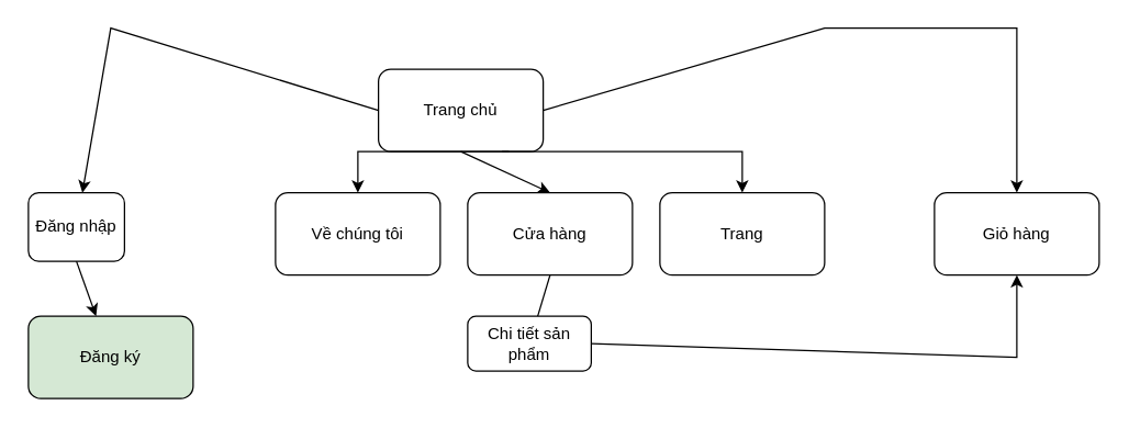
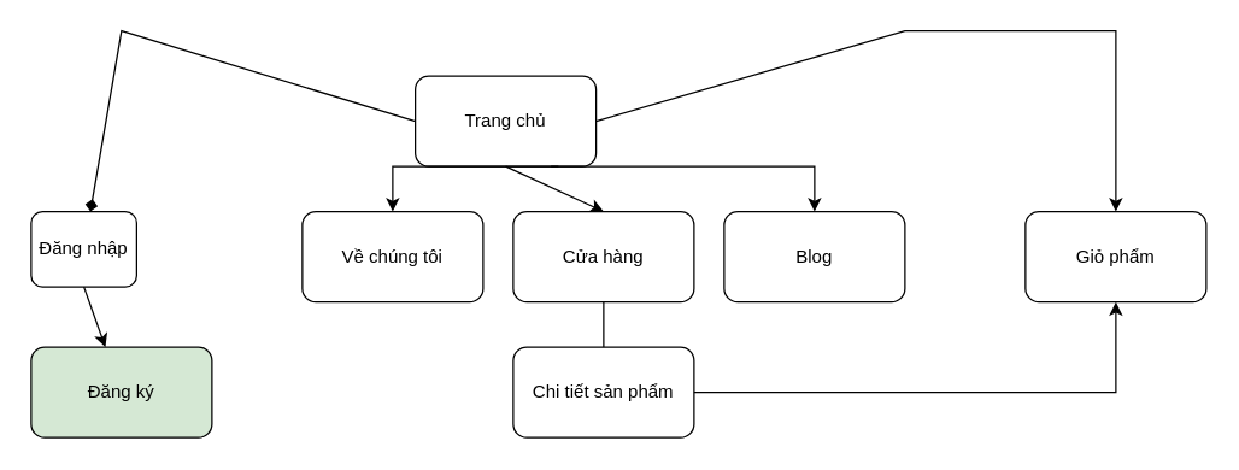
- <mxCell id="3" value="" style="endArrow=classic;html=1;rounded=0;exitX=0;exitY=0.5;exitDx=0;exitDy=0;" edge="1" parent="1" source="2" target="4"><mxGeometry width="50" height="50" relative="1" as="geometry"><mxPoint x="360" y="190" as="sourcePoint" /><mxPoint x="40" y="170" as="targetPoint" /><Array as="points"><mxPoint x="80" y="20" /></Array></mxGeometry></mxCell>
+ <mxCell id="3" value="" style="endArrow=diamond;html=1;rounded=0;exitX=0;exitY=0.5;exitDx=0;exitDy=0;" edge="1" parent="1" source="2" target="4"><mxGeometry width="50" height="50" relative="1" as="geometry"><mxPoint x="360" y="190" as="sourcePoint" /><mxPoint x="40" y="170" as="targetPoint" /><Array as="points"><mxPoint x="80" y="20" /></Array></mxGeometry></mxCell>
- <mxCell id="10" value="Trang" style="rounded=1;whiteSpace=wrap;html=1;" vertex="1" parent="1"><mxGeometry x="480" y="140" width="120" height="60" as="geometry" /></mxCell>
+ <mxCell id="10" value="Blog" style="rounded=1;whiteSpace=wrap;html=1;" vertex="1" parent="1"><mxGeometry x="480" y="140" width="120" height="60" as="geometry" /></mxCell>
- <mxCell id="14" value="Giỏ hàng" style="rounded=1;whiteSpace=wrap;html=1;" vertex="1" parent="1"><mxGeometry x="680" y="140" width="120" height="60" as="geometry" /></mxCell>
+ <mxCell id="14" value="Giỏ phẩm" style="rounded=1;whiteSpace=wrap;html=1;" vertex="1" parent="1"><mxGeometry x="680" y="140" width="120" height="60" as="geometry" /></mxCell>
- <mxCell id="12" value="Chi tiết sản phẩm" style="rounded=1;whiteSpace=wrap;html=1;" vertex="1" parent="1"><mxGeometry x="340" y="230" width="90" height="40" as="geometry" /></mxCell>
+ <mxCell id="12" value="Chi tiết sản phẩm" style="rounded=1;whiteSpace=wrap;html=1;" vertex="1" parent="1"><mxGeometry x="340" y="230" width="120" height="60" as="geometry" /></mxCell>
